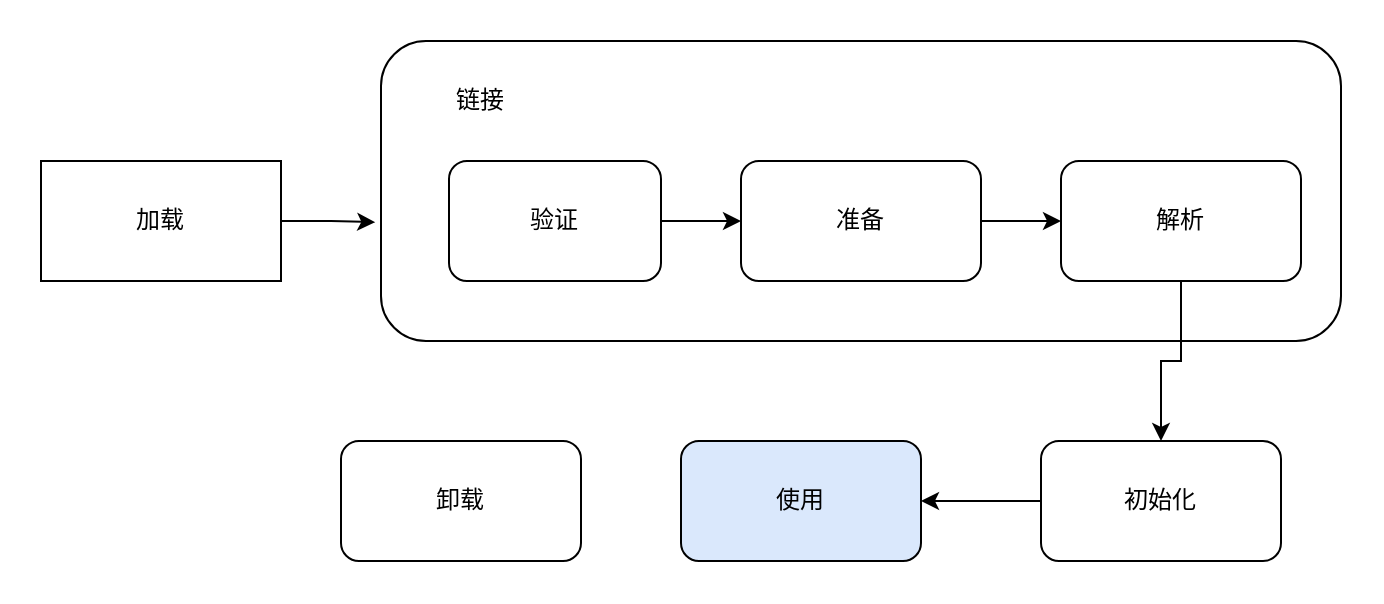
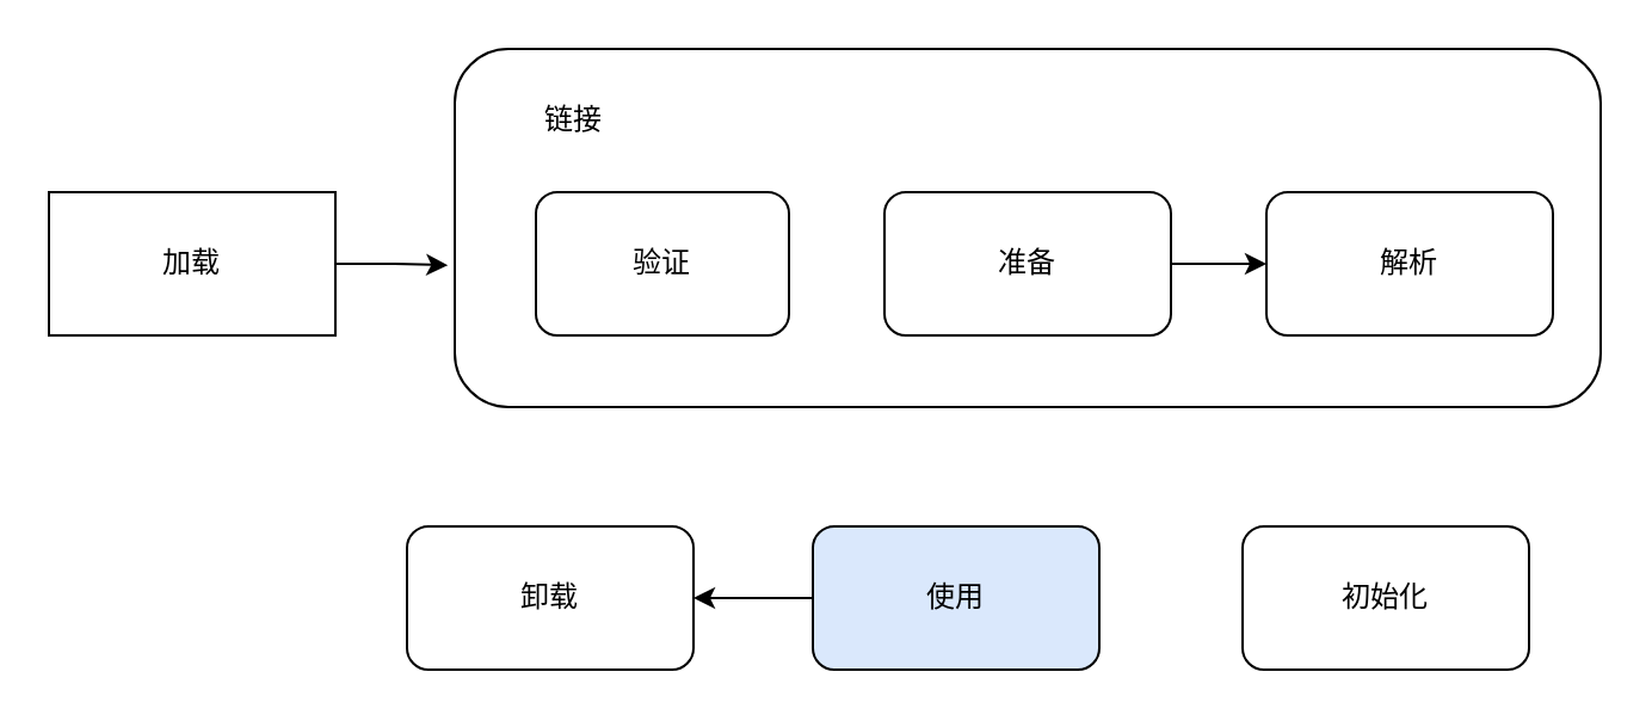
- <mxCell id="10" style="edgeStyle=orthogonalEdgeStyle;rounded=0;orthogonalLoop=1;jettySize=auto;html=1;entryX=0;entryY=0.5;entryDx=0;entryDy=0;" edge="1" parent="1" source="11" target="6"><mxGeometry relative="1" as="geometry" /></mxCell>
- <mxCell id="13" style="edgeStyle=orthogonalEdgeStyle;rounded=0;orthogonalLoop=1;jettySize=auto;html=1;" edge="1" parent="1" source="14" target="8"><mxGeometry relative="1" as="geometry" /></mxCell>
+ <mxCell id="15" style="edgeStyle=orthogonalEdgeStyle;rounded=0;orthogonalLoop=1;jettySize=auto;html=1;entryX=1;entryY=0.5;entryDx=0;entryDy=0;" edge="1" parent="1" source="16" target="9"><mxGeometry relative="1" as="geometry" /></mxCell>
- <mxCell id="7" style="edgeStyle=orthogonalEdgeStyle;rounded=0;orthogonalLoop=1;jettySize=auto;html=1;entryX=1;entryY=0.5;entryDx=0;entryDy=0;" edge="1" parent="1" source="8" target="16"><mxGeometry relative="1" as="geometry" /></mxCell>
